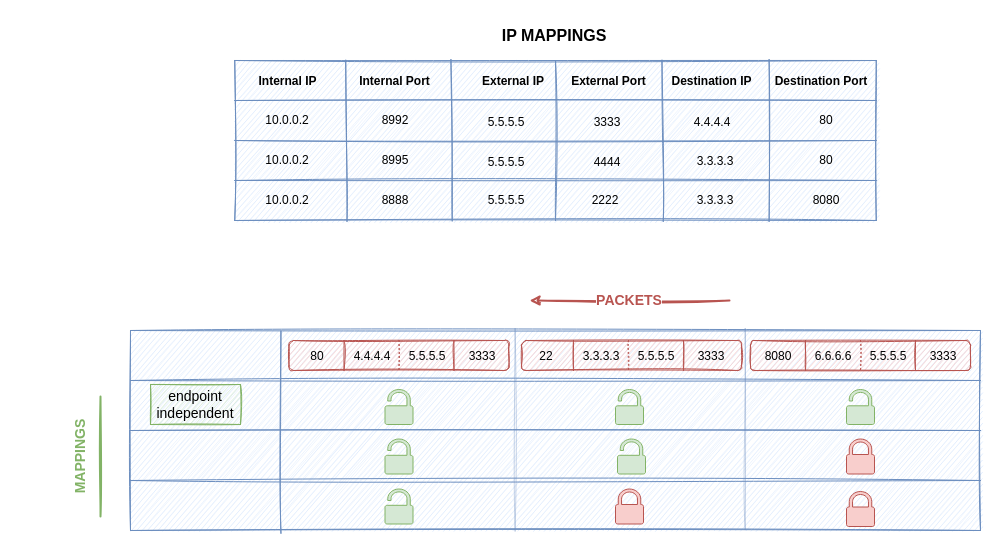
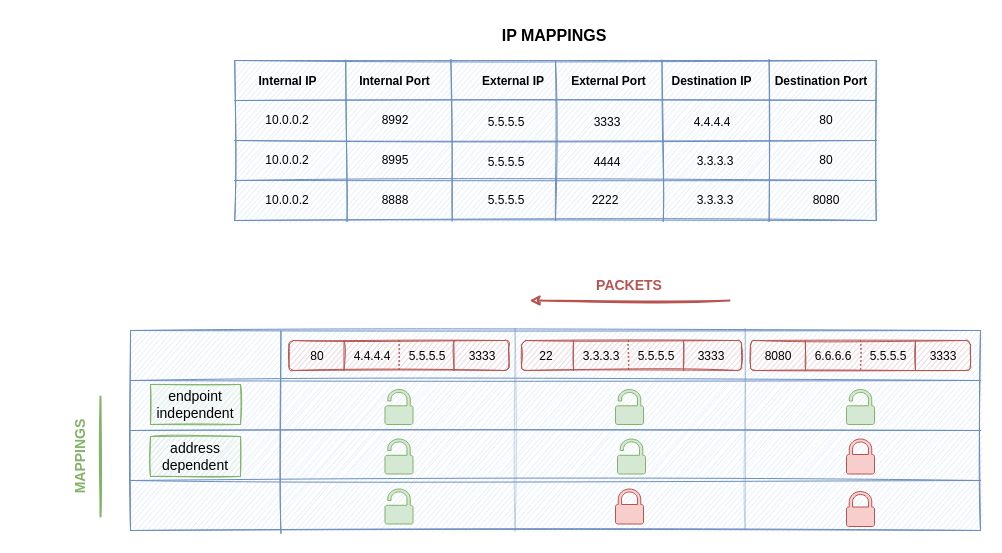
- <mxCell id="12" value="PACKETS" style="text;html=1;strokeColor=none;fillColor=none;align=center;verticalAlign=middle;whiteSpace=wrap;rounded=0;sketch=1;fontSize=14;fontStyle=1;labelBackgroundColor=default;fontColor=#B85450;" vertex="1" parent="1"><mxGeometry x="599" y="285" width="60" height="30" as="geometry" /></mxCell>
+ <mxCell id="12" value="PACKETS" style="text;html=1;strokeColor=none;fillColor=none;align=center;verticalAlign=middle;whiteSpace=wrap;rounded=0;sketch=1;fontSize=14;fontStyle=1;labelBackgroundColor=default;fontColor=#B85450;" vertex="1" parent="1"><mxGeometry x="599" y="270" width="60" height="30" as="geometry" /></mxCell>
+ <mxCell id="18" value="address&lt;br&gt;dependent" style="text;html=1;strokeColor=#82b366;fillColor=#d5e8d4;align=center;verticalAlign=middle;whiteSpace=wrap;rounded=0;sketch=1;fontSize=14;" vertex="1" parent="1"><mxGeometry x="150" y="436" width="90" height="40" as="geometry" /></mxCell>
